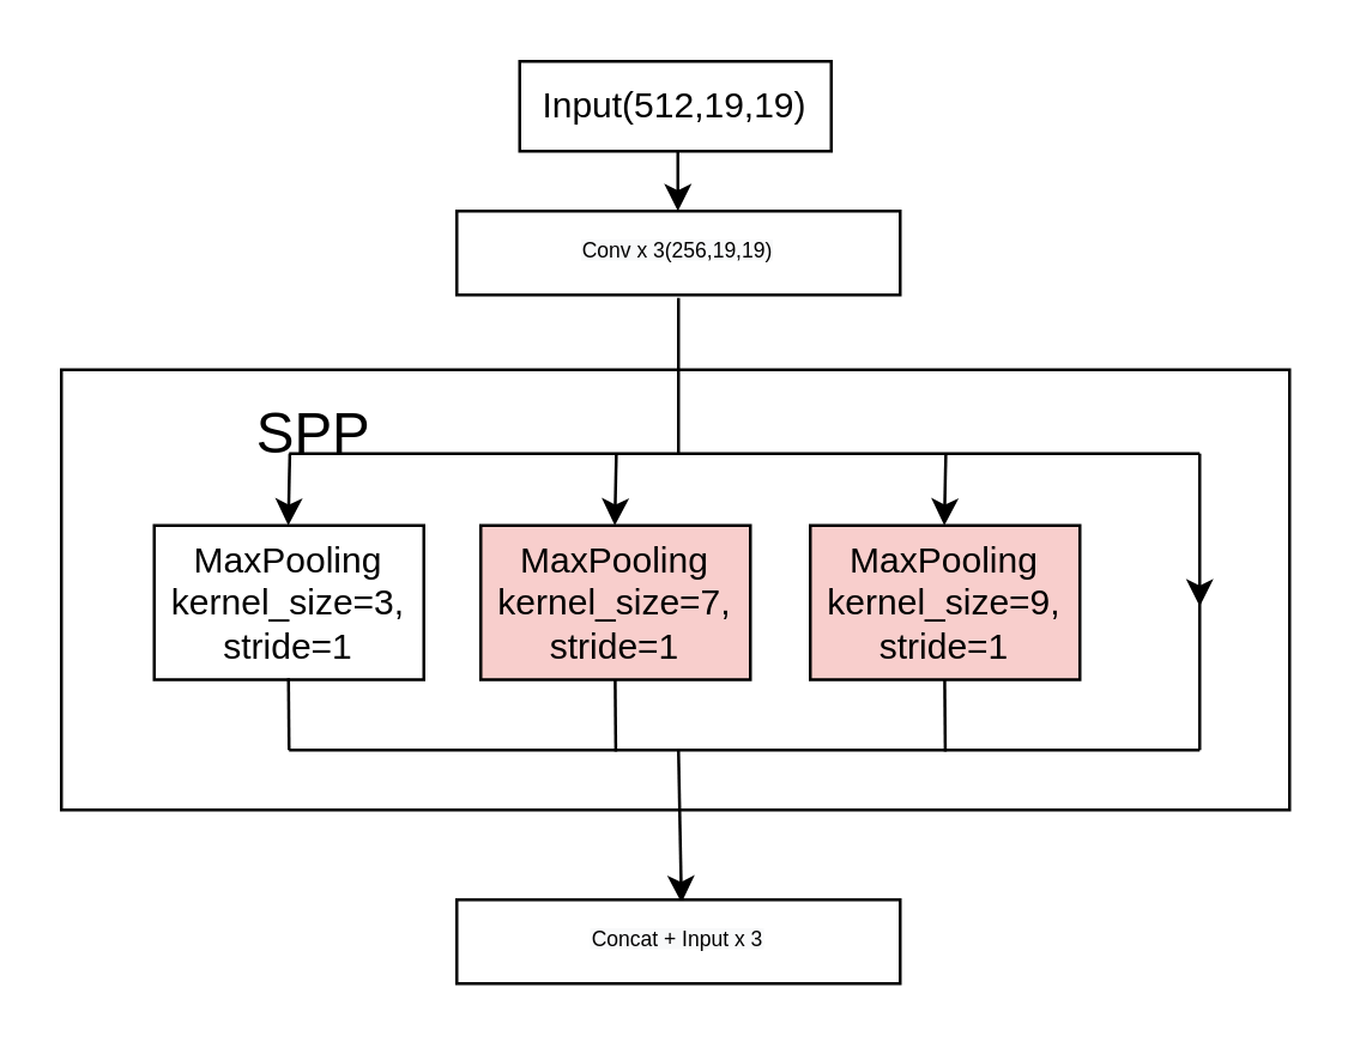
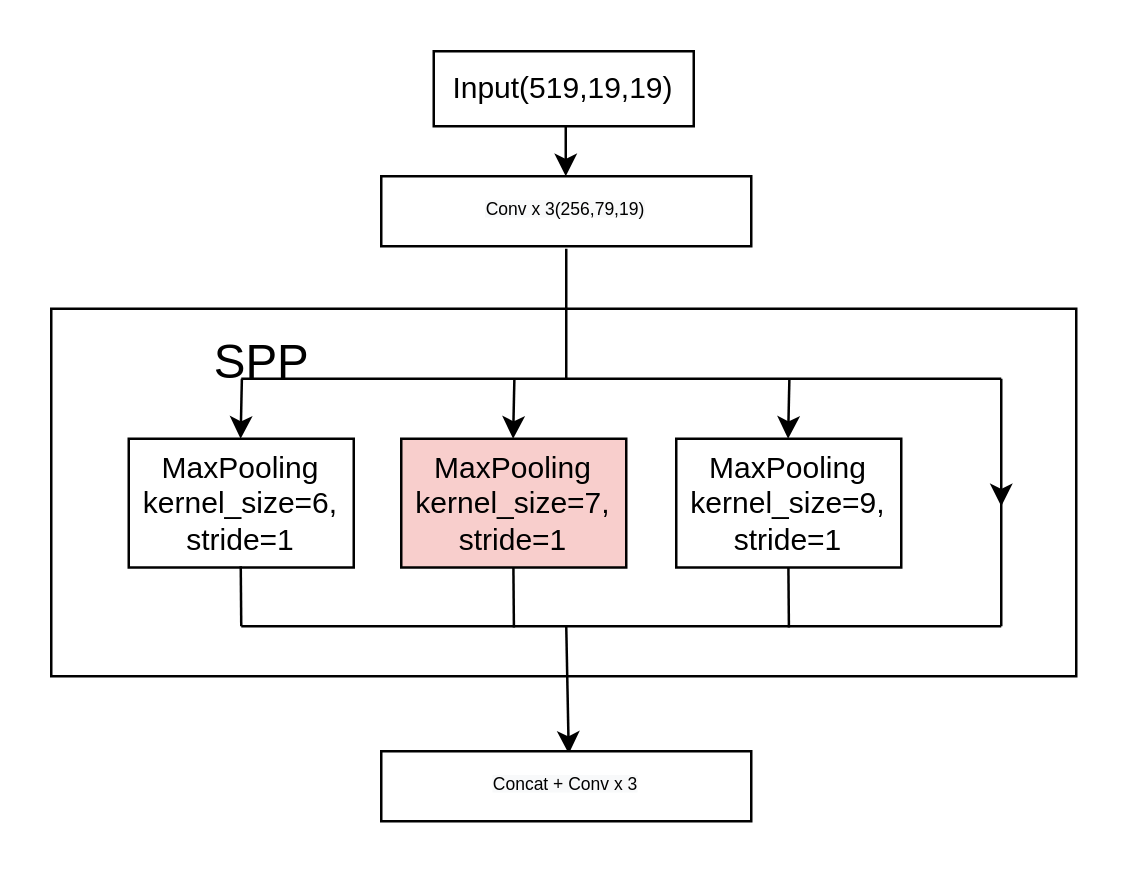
- <mxCell id="21" value="Input(512,19,19)" style="rounded=0;whiteSpace=wrap;html=1;" vertex="1" parent="1"><mxGeometry x="173" y="20" width="104" height="30" as="geometry" /></mxCell>
+ <mxCell id="21" value="Input(519,19,19)" style="rounded=0;whiteSpace=wrap;html=1;" vertex="1" parent="1"><mxGeometry x="173" y="20" width="104" height="30" as="geometry" /></mxCell>
- <mxCell id="2" value="&lt;span style=&quot;color: rgb(0 , 0 , 0) ; font-family: &amp;#34;helvetica&amp;#34; ; font-style: normal ; font-weight: 400 ; letter-spacing: normal ; text-align: center ; text-indent: 0px ; text-transform: none ; word-spacing: 0px ; background-color: rgb(248 , 249 , 250) ; display: inline ; float: none ; font-size: 7px&quot;&gt;&lt;font style=&quot;font-size: 7px&quot;&gt;Conv x 3(256,19,19)&lt;/font&gt;&lt;/span&gt;" style="rounded=0;whiteSpace=wrap;html=1;strokeWidth=1;fontSize=7;" vertex="1" parent="1"><mxGeometry x="152" y="70" width="148" height="28" as="geometry" /></mxCell>
+ <mxCell id="2" value="&lt;span style=&quot;color: rgb(0 , 0 , 0) ; font-family: &amp;#34;helvetica&amp;#34; ; font-style: normal ; font-weight: 400 ; letter-spacing: normal ; text-align: center ; text-indent: 0px ; text-transform: none ; word-spacing: 0px ; background-color: rgb(248 , 249 , 250) ; display: inline ; float: none ; font-size: 7px&quot;&gt;&lt;font style=&quot;font-size: 7px&quot;&gt;Conv x 3(256,79,19)&lt;/font&gt;&lt;/span&gt;" style="rounded=0;whiteSpace=wrap;html=1;strokeWidth=1;fontSize=7;" vertex="1" parent="1"><mxGeometry x="152" y="70" width="148" height="28" as="geometry" /></mxCell>
- <mxCell id="14" value="&lt;font style=&quot;font-size: 12px&quot;&gt;MaxPooling&lt;br&gt;kernel_size=9,&lt;br&gt;stride=1&lt;/font&gt;" style="rounded=0;whiteSpace=wrap;html=1;fillColor=#f8cecc;" vertex="1" parent="1"><mxGeometry x="270" y="175" width="90" height="51.5" as="geometry" /></mxCell>
+ <mxCell id="14" value="&lt;font style=&quot;font-size: 12px&quot;&gt;MaxPooling&lt;br&gt;kernel_size=9,&lt;br&gt;stride=1&lt;/font&gt;" style="rounded=0;whiteSpace=wrap;html=1;" vertex="1" parent="1"><mxGeometry x="270" y="175" width="90" height="51.5" as="geometry" /></mxCell>
- <mxCell id="4" value="&lt;font style=&quot;font-size: 12px&quot;&gt;MaxPooling&lt;br&gt;kernel_size=3,&lt;br&gt;stride=1&lt;/font&gt;" style="rounded=0;whiteSpace=wrap;html=1;" vertex="1" parent="1"><mxGeometry x="51" y="175" width="90" height="51.5" as="geometry" /></mxCell>
+ <mxCell id="4" value="&lt;font style=&quot;font-size: 12px&quot;&gt;MaxPooling&lt;br&gt;kernel_size=6,&lt;br&gt;stride=1&lt;/font&gt;" style="rounded=0;whiteSpace=wrap;html=1;" vertex="1" parent="1"><mxGeometry x="51" y="175" width="90" height="51.5" as="geometry" /></mxCell>
- <mxCell id="12" value="&lt;span style=&quot;color: rgb(0 , 0 , 0) ; font-family: &amp;#34;helvetica&amp;#34; ; font-style: normal ; font-weight: 400 ; letter-spacing: normal ; text-align: center ; text-indent: 0px ; text-transform: none ; word-spacing: 0px ; background-color: rgb(248 , 249 , 250) ; display: inline ; float: none ; font-size: 7px&quot;&gt;&lt;font style=&quot;font-size: 7px&quot;&gt;Concat + Input x 3&lt;/font&gt;&lt;/span&gt;" style="rounded=0;whiteSpace=wrap;html=1;strokeWidth=1;fontSize=7;" vertex="1" parent="1"><mxGeometry x="152" y="300" width="148" height="28" as="geometry" /></mxCell>
+ <mxCell id="12" value="&lt;span style=&quot;color: rgb(0 , 0 , 0) ; font-family: &amp;#34;helvetica&amp;#34; ; font-style: normal ; font-weight: 400 ; letter-spacing: normal ; text-align: center ; text-indent: 0px ; text-transform: none ; word-spacing: 0px ; background-color: rgb(248 , 249 , 250) ; display: inline ; float: none ; font-size: 7px&quot;&gt;&lt;font style=&quot;font-size: 7px&quot;&gt;Concat + Conv x 3&lt;/font&gt;&lt;/span&gt;" style="rounded=0;whiteSpace=wrap;html=1;strokeWidth=1;fontSize=7;" vertex="1" parent="1"><mxGeometry x="152" y="300" width="148" height="28" as="geometry" /></mxCell>
